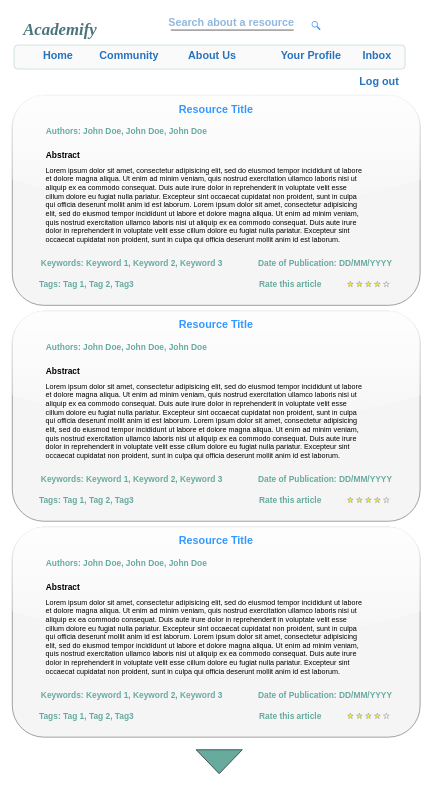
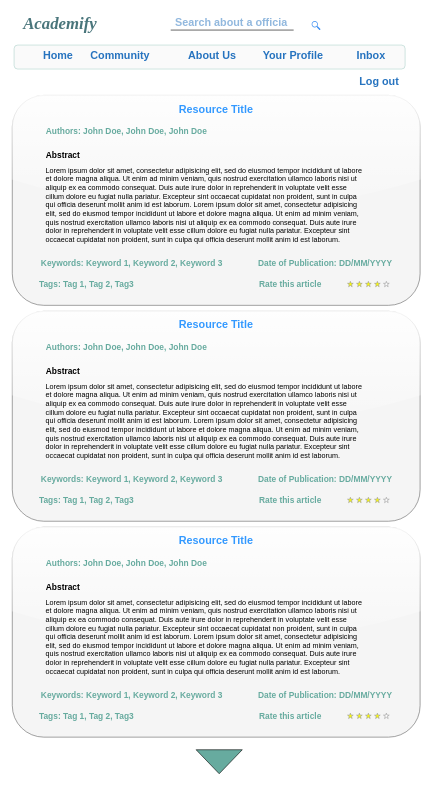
- <mxCell id="13" value="Search about a resource" style="text;spacingTop=-5;align=center;fontStyle=1;fontSize=18;fontColor=#2673BF;textOpacity=50;" vertex="1" parent="1"><mxGeometry x="259.15" y="24" width="252.5" height="27.5" as="geometry" /></mxCell>
+ <mxCell id="13" value="Search about a officia" style="text;spacingTop=-5;align=center;fontStyle=1;fontSize=18;fontColor=#2673BF;textOpacity=50;" vertex="1" parent="1"><mxGeometry x="259.15" y="24" width="252.5" height="27.5" as="geometry" /></mxCell>
- <mxCell id="4" value="Academify" style="text;spacingTop=-5;fontSize=28;fontStyle=3;align=center;horizontal=1;verticalAlign=middle;fontFamily=Georgia;fontColor=#49757B;" parent="1" vertex="1"><mxGeometry x="20" y="30.25" width="160" height="35" as="geometry" /></mxCell>
+ <mxCell id="4" value="Academify" style="text;spacingTop=-5;fontSize=28;fontStyle=3;align=center;horizontal=1;verticalAlign=middle;fontFamily=Georgia;fontColor=#49757B;" parent="1" vertex="1"><mxGeometry x="20" y="20.25" width="160" height="35" as="geometry" /></mxCell>
- <mxCell id="15" value="Community" style="text;spacingTop=-5;align=center;fontStyle=1;fontSize=18;fontColor=#2673BF;" vertex="1" parent="1"><mxGeometry x="150" y="79" width="130" height="30" as="geometry" /></mxCell>
+ <mxCell id="15" value="Community" style="text;spacingTop=-5;align=center;fontStyle=1;fontSize=18;fontColor=#2673BF;" vertex="1" parent="1"><mxGeometry x="135" y="79" width="130" height="30" as="geometry" /></mxCell>
- <mxCell id="14" value="Your Profile" style="text;spacingTop=-5;align=center;fontStyle=1;fontSize=18;fontColor=#2673BF;" vertex="1" parent="1"><mxGeometry x="458.25" y="79" width="120" height="30" as="geometry" /></mxCell>
+ <mxCell id="14" value="Your Profile" style="text;spacingTop=-5;align=center;fontStyle=1;fontSize=18;fontColor=#2673BF;" vertex="1" parent="1"><mxGeometry x="428.25" y="79" width="120" height="30" as="geometry" /></mxCell>
- <mxCell id="6" value="Inbox" style="text;spacingTop=-5;align=center;fontStyle=1;fontSize=18;fontColor=#2673BF;" parent="1" vertex="1"><mxGeometry x="598.25" y="79" width="60" height="30" as="geometry" /></mxCell>
+ <mxCell id="6" value="Inbox" style="text;spacingTop=-5;align=center;fontStyle=1;fontSize=18;fontColor=#2673BF;" parent="1" vertex="1"><mxGeometry x="588.25" y="79" width="60" height="30" as="geometry" /></mxCell>
